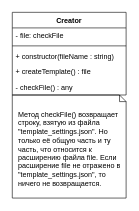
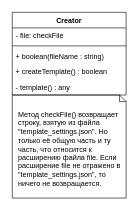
- <mxCell id="6" value="+ constructor(fileName : string)" style="text;strokeColor=none;fillColor=none;align=left;verticalAlign=top;spacingLeft=4;spacingRight=4;overflow=hidden;rotatable=0;points=[[0,0.5],[1,0.5]];portConstraint=eastwest;" vertex="1" parent="3"><mxGeometry y="60" width="190" height="26" as="geometry" /></mxCell>
+ <mxCell id="6" value="+ boolean(fileName : string)" style="text;strokeColor=none;fillColor=none;align=left;verticalAlign=top;spacingLeft=4;spacingRight=4;overflow=hidden;rotatable=0;points=[[0,0.5],[1,0.5]];portConstraint=eastwest;" vertex="1" parent="3"><mxGeometry y="60" width="190" height="26" as="geometry" /></mxCell>
- <mxCell id="7" value="+ createTemplate() : file" style="text;strokeColor=none;fillColor=none;align=left;verticalAlign=top;spacingLeft=4;spacingRight=4;overflow=hidden;rotatable=0;points=[[0,0.5],[1,0.5]];portConstraint=eastwest;" vertex="1" parent="3"><mxGeometry y="86" width="190" height="26" as="geometry" /></mxCell>
+ <mxCell id="7" value="+ createTemplate() : boolean" style="text;strokeColor=none;fillColor=none;align=left;verticalAlign=top;spacingLeft=4;spacingRight=4;overflow=hidden;rotatable=0;points=[[0,0.5],[1,0.5]];portConstraint=eastwest;" vertex="1" parent="3"><mxGeometry y="86" width="190" height="26" as="geometry" /></mxCell>
- <mxCell id="8" value="- checkFile() : any" style="text;strokeColor=none;fillColor=none;align=left;verticalAlign=top;spacingLeft=4;spacingRight=4;overflow=hidden;rotatable=0;points=[[0,0.5],[1,0.5]];portConstraint=eastwest;" vertex="1" parent="3"><mxGeometry y="112" width="190" height="26" as="geometry" /></mxCell>
+ <mxCell id="8" value="- template() : any" style="text;strokeColor=none;fillColor=none;align=left;verticalAlign=top;spacingLeft=4;spacingRight=4;overflow=hidden;rotatable=0;points=[[0,0.5],[1,0.5]];portConstraint=eastwest;" vertex="1" parent="3"><mxGeometry y="112" width="190" height="26" as="geometry" /></mxCell>
